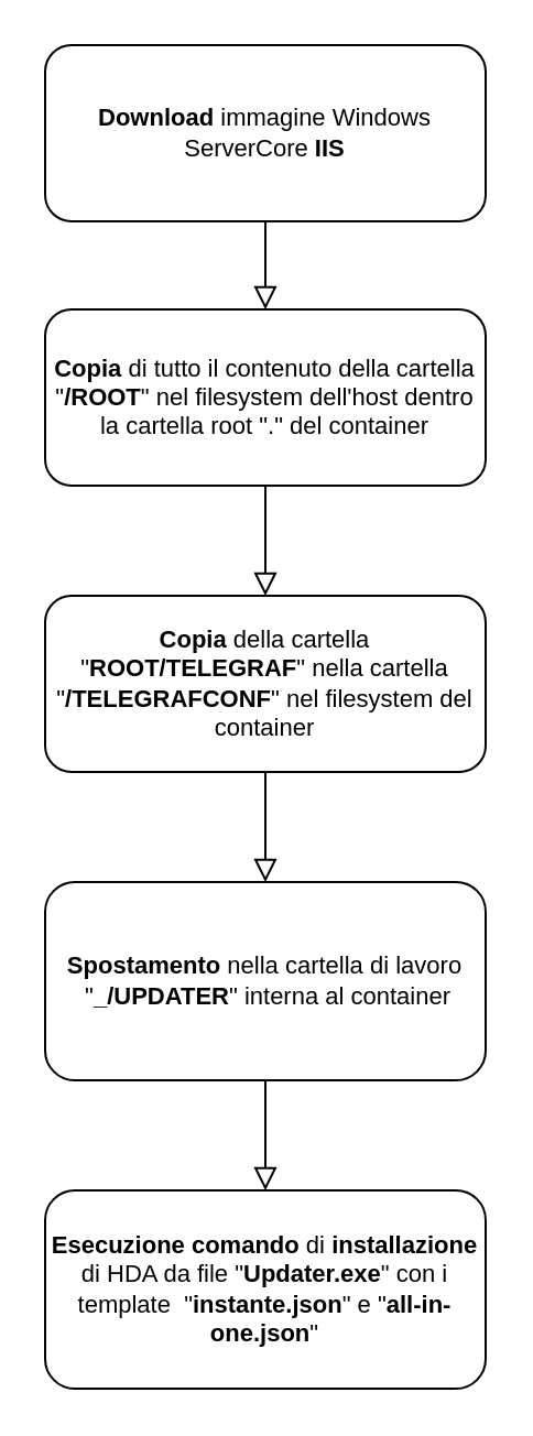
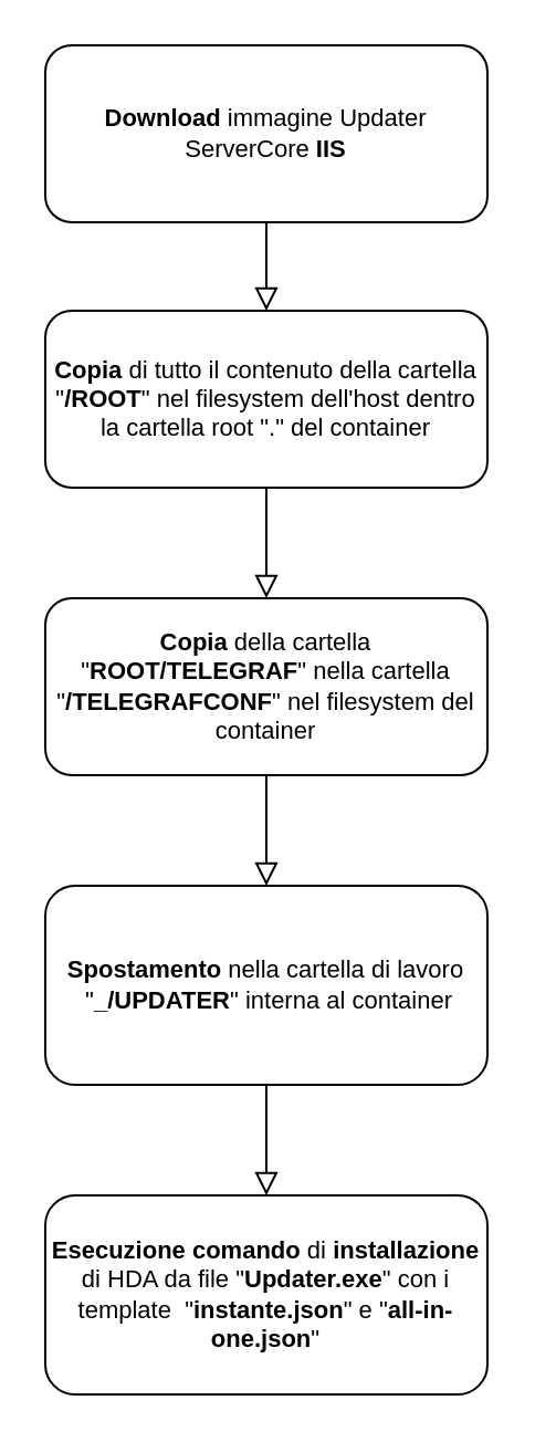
- <mxCell id="3" value="&lt;b&gt;Download&lt;/b&gt; immagine Windows ServerCore &lt;b&gt;IIS&lt;/b&gt;" style="rounded=1;whiteSpace=wrap;html=1;fontSize=11;glass=0;strokeWidth=1;shadow=0;" parent="1" vertex="1"><mxGeometry x="20" y="20" width="200" height="80" as="geometry" /></mxCell>
+ <mxCell id="3" value="&lt;b&gt;Download&lt;/b&gt; immagine Updater ServerCore &lt;b&gt;IIS&lt;/b&gt;" style="rounded=1;whiteSpace=wrap;html=1;fontSize=11;glass=0;strokeWidth=1;shadow=0;" parent="1" vertex="1"><mxGeometry x="20" y="20" width="200" height="80" as="geometry" /></mxCell>
